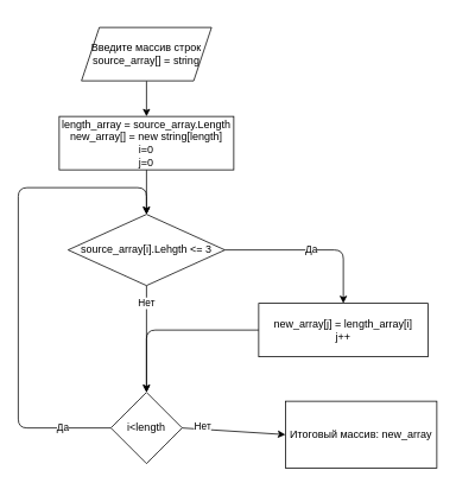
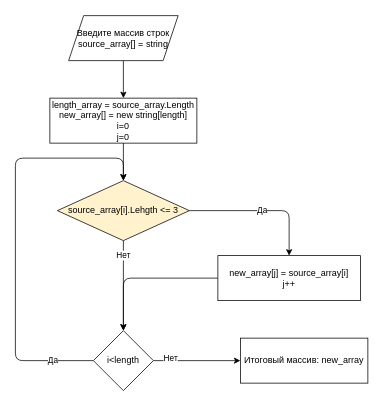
- <mxCell id="5" value="Введите массив строк&lt;br&gt;source_array[] = string" style="shape=parallelogram;perimeter=parallelogramPerimeter;whiteSpace=wrap;html=1;fixedSize=1;" vertex="1" parent="1"><mxGeometry x="91" y="30" width="146" height="60" as="geometry" /></mxCell>
+ <mxCell id="5" value="Введите массив строк&lt;br&gt;source_array[] = string" style="shape=parallelogram;perimeter=parallelogramPerimeter;whiteSpace=wrap;html=1;fixedSize=1;" vertex="1" parent="1"><mxGeometry x="91" y="20" width="146" height="60" as="geometry" /></mxCell>
- <mxCell id="10" value="source_array[i].Lehgth &amp;lt;= 3" style="rhombus;whiteSpace=wrap;html=1;" vertex="1" parent="1"><mxGeometry x="76" y="240" width="176" height="80" as="geometry" /></mxCell>
+ <mxCell id="10" value="source_array[i].Lehgth &amp;lt;= 3" style="rhombus;whiteSpace=wrap;html=1;fillColor=#fff2cc;" vertex="1" parent="1"><mxGeometry x="76" y="240" width="176" height="80" as="geometry" /></mxCell>
- <mxCell id="7" value="new_array[j] = length_array[i]&lt;br&gt;j++" style="rounded=0;whiteSpace=wrap;html=1;" vertex="1" parent="1"><mxGeometry x="290" y="340" width="190" height="60" as="geometry" /></mxCell>
+ <mxCell id="7" value="new_array[j] = source_array[i]&lt;br&gt;j++" style="rounded=0;whiteSpace=wrap;html=1;" vertex="1" parent="1"><mxGeometry x="290" y="340" width="190" height="60" as="geometry" /></mxCell>
- <mxCell id="15" value="Итоговый массив: new_array" style="rounded=0;whiteSpace=wrap;html=1;" vertex="1" parent="1"><mxGeometry x="320" y="450" width="170" height="75" as="geometry" /></mxCell>
+ <mxCell id="15" value="Итоговый массив: new_array" style="rounded=0;whiteSpace=wrap;html=1;" vertex="1" parent="1"><mxGeometry x="320" y="450" width="170" height="60" as="geometry" /></mxCell>
